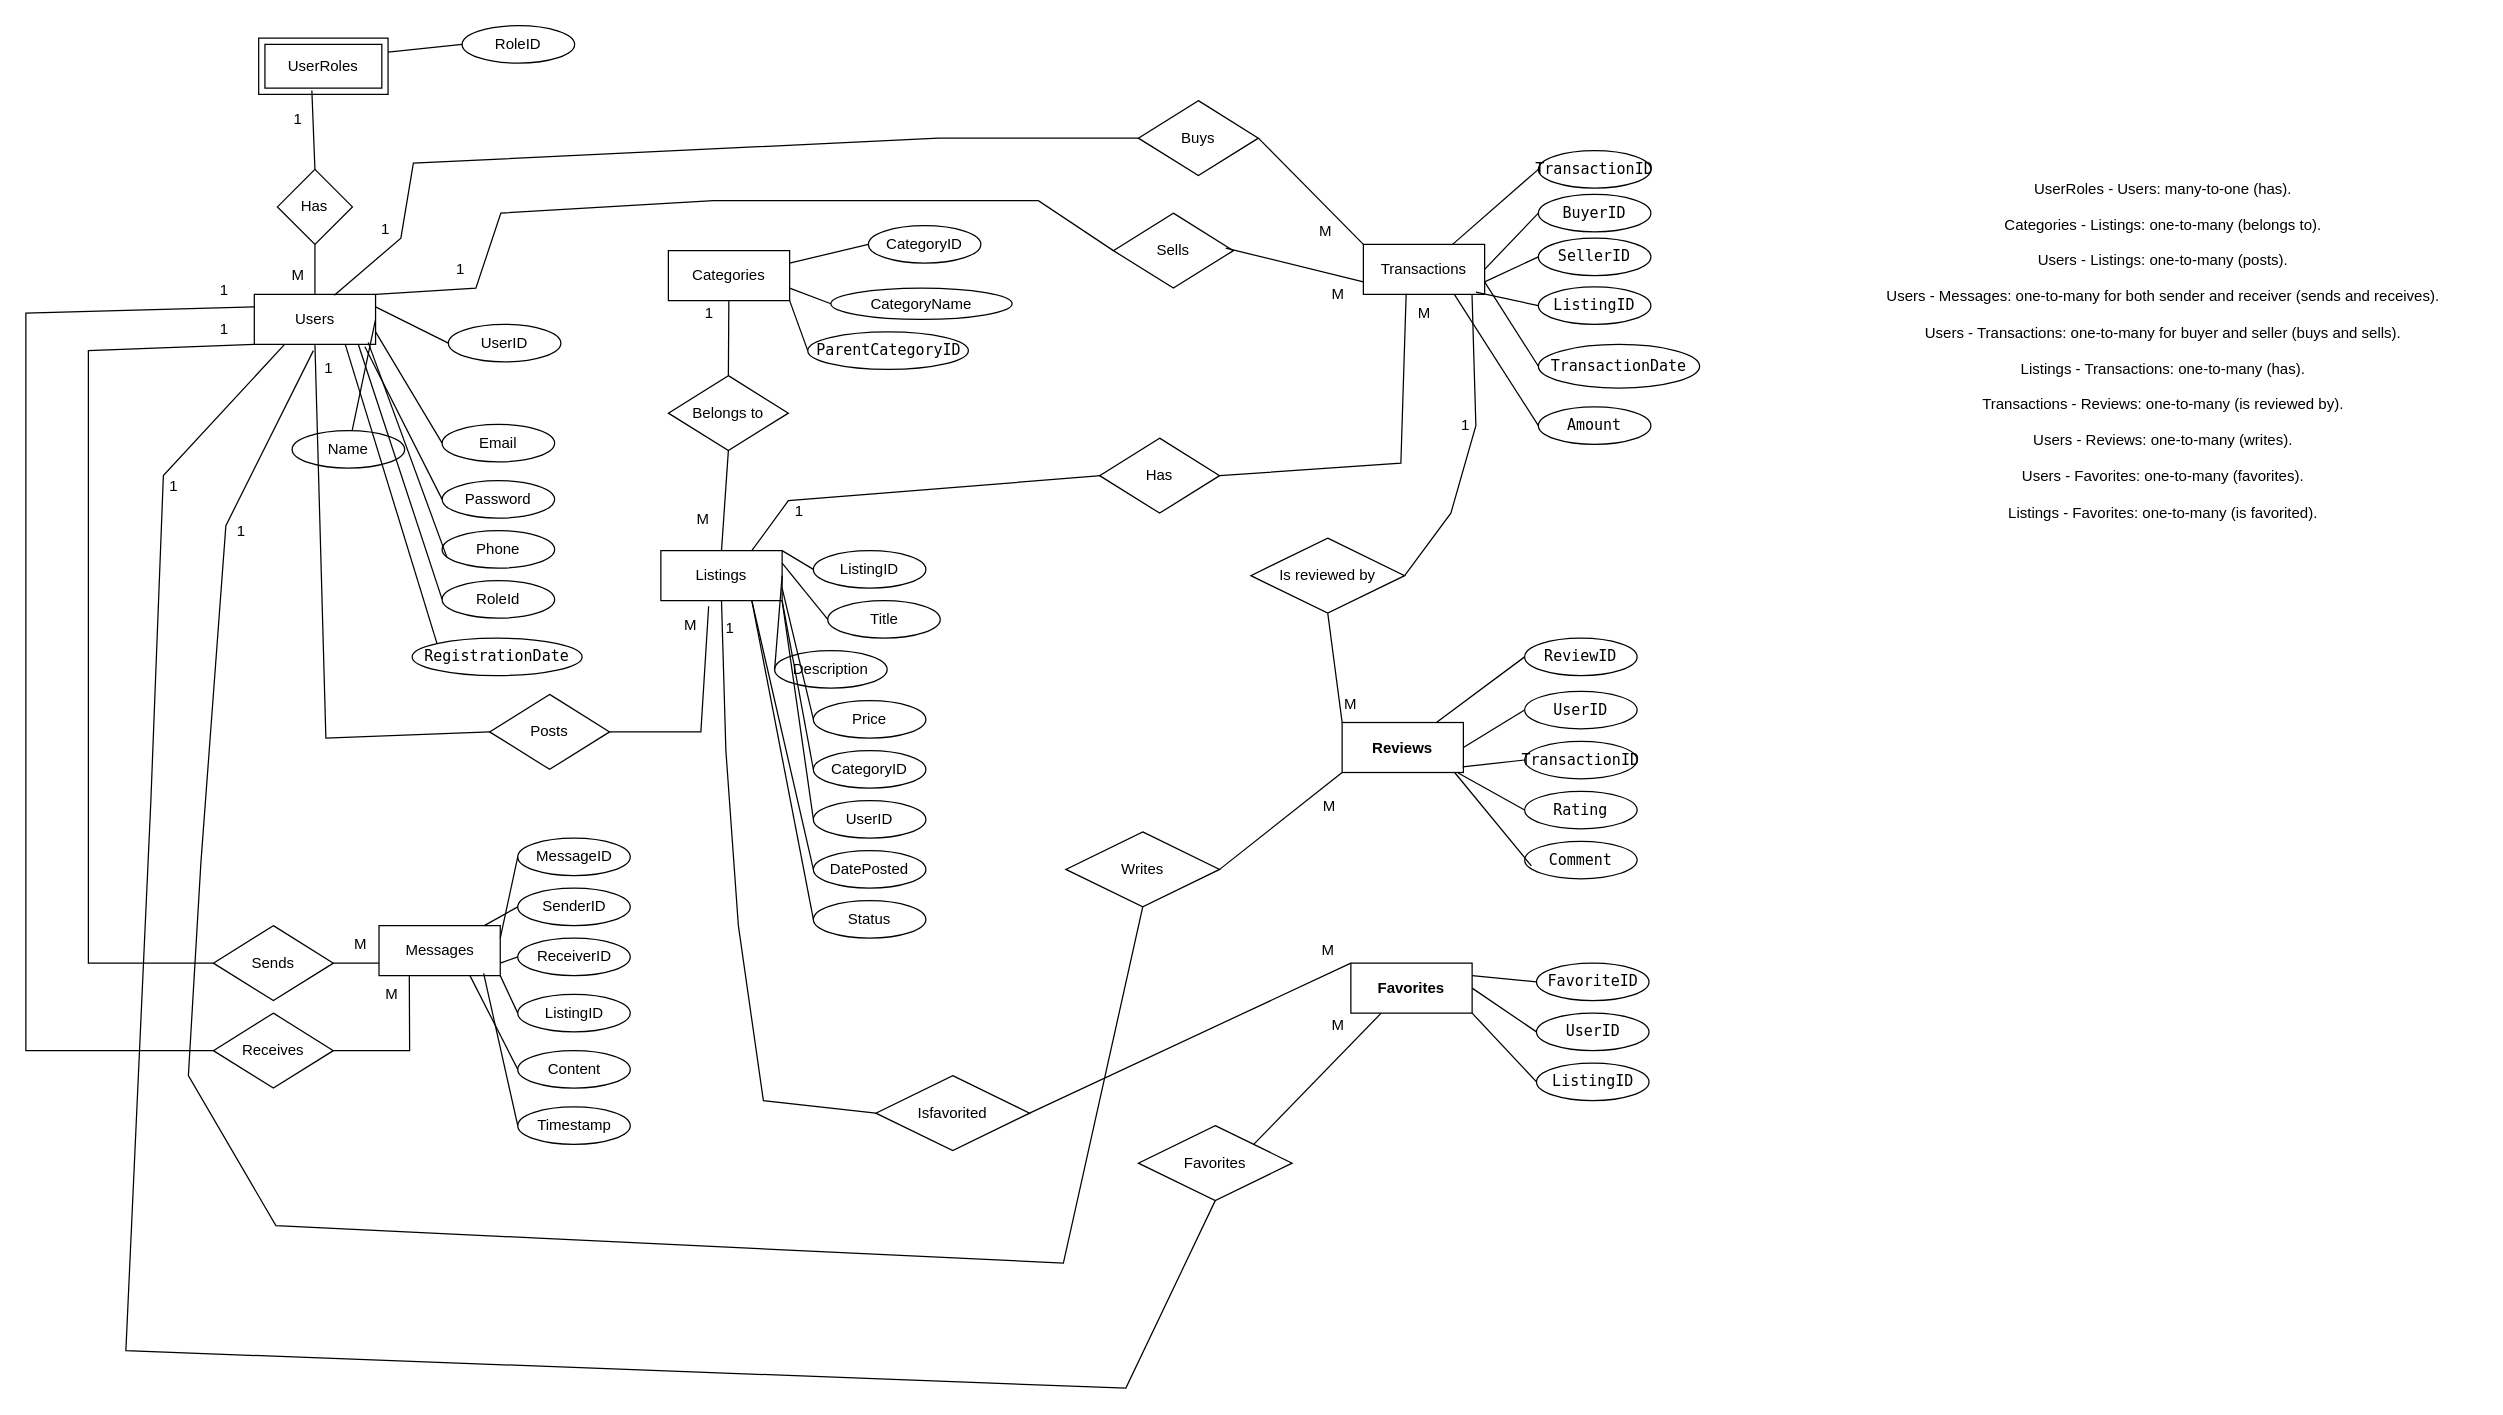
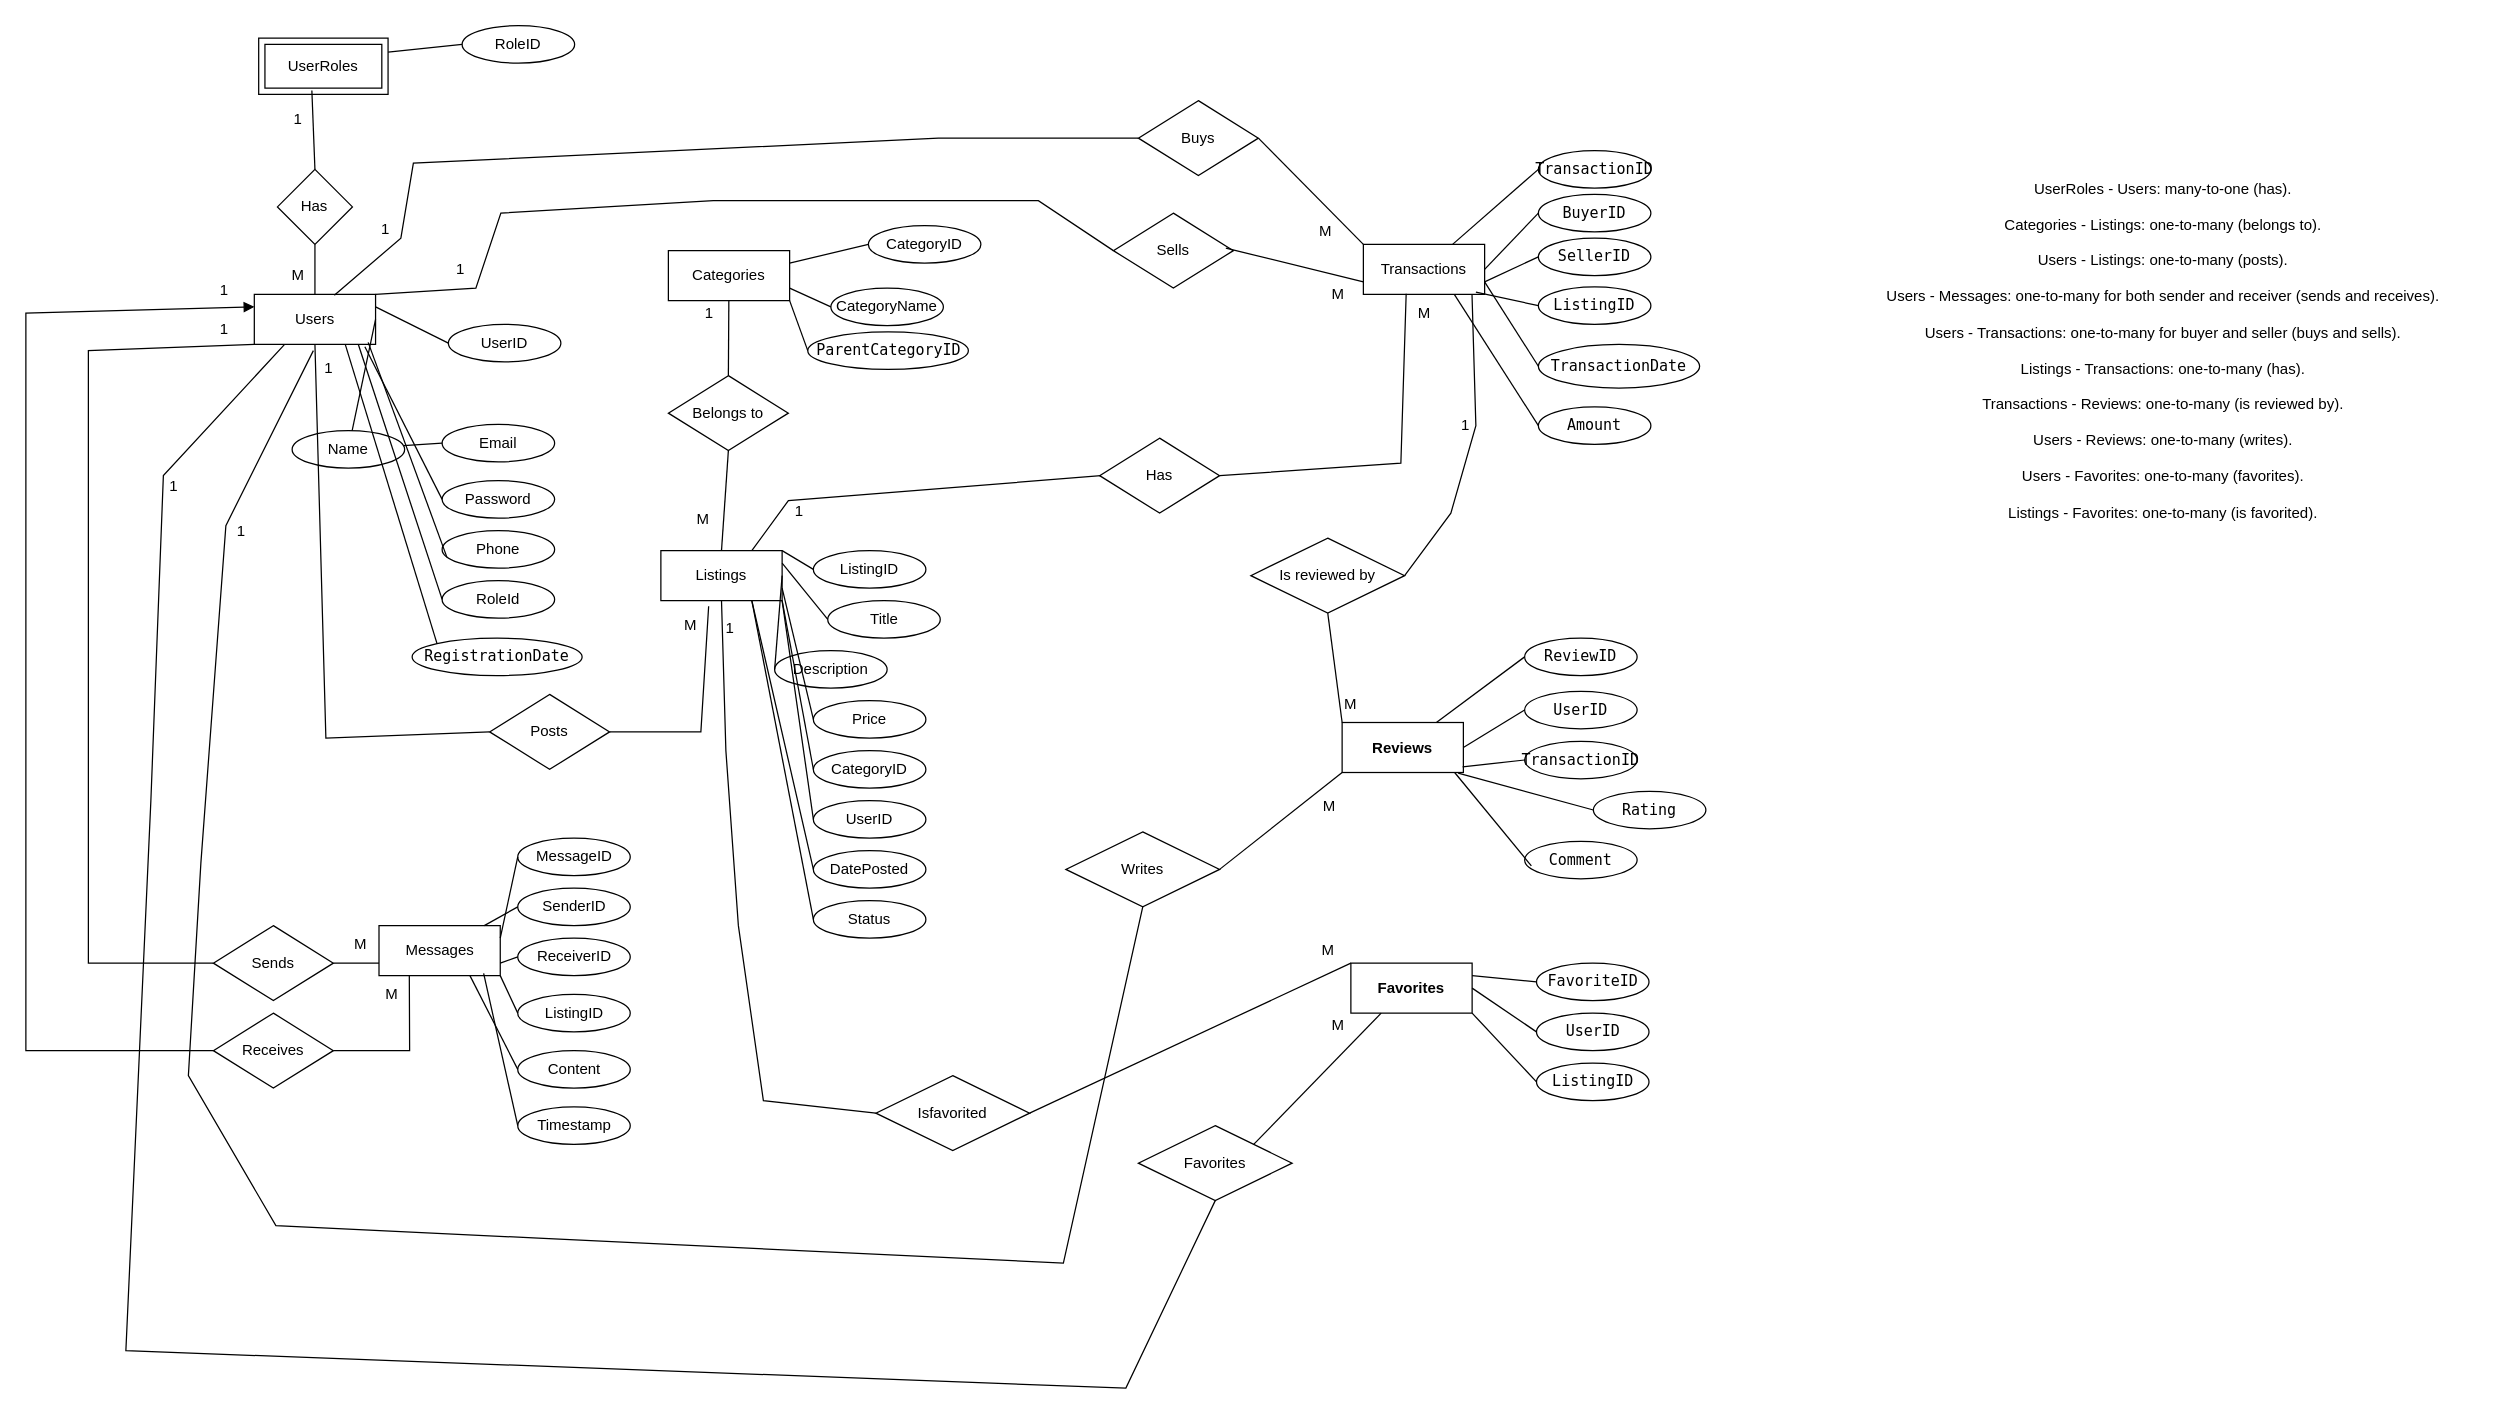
- <mxCell id="21" value="CategoryName" style="ellipse;whiteSpace=wrap;html=1;" vertex="1" parent="1"><mxGeometry x="664" y="230" width="145" height="25" as="geometry" /></mxCell>
+ <mxCell id="21" value="CategoryName" style="ellipse;whiteSpace=wrap;html=1;" vertex="1" parent="1"><mxGeometry x="664" y="230" width="90" height="30" as="geometry" /></mxCell>
- <mxCell id="108" value="" style="endArrow=none;html=1;rounded=0;entryX=0;entryY=0.25;entryDx=0;entryDy=0;exitX=0;exitY=0.5;exitDx=0;exitDy=0;" edge="1" parent="1" source="106" target="4"><mxGeometry width="50" height="50" relative="1" as="geometry"><mxPoint x="120" y="749" as="sourcePoint" /><mxPoint x="153" y="234" as="targetPoint" /><Array as="points"><mxPoint x="20" y="840" /><mxPoint x="20" y="749" /><mxPoint x="20" y="609" /><mxPoint x="20" y="250" /></Array></mxGeometry></mxCell>
+ <mxCell id="108" value="" style="endArrow=block;html=1;rounded=0;entryX=0;entryY=0.25;entryDx=0;entryDy=0;exitX=0;exitY=0.5;exitDx=0;exitDy=0;" edge="1" parent="1" source="106" target="4"><mxGeometry width="50" height="50" relative="1" as="geometry"><mxPoint x="120" y="749" as="sourcePoint" /><mxPoint x="153" y="234" as="targetPoint" /><Array as="points"><mxPoint x="20" y="840" /><mxPoint x="20" y="749" /><mxPoint x="20" y="609" /><mxPoint x="20" y="250" /></Array></mxGeometry></mxCell>
- <mxCell id="14" value="" style="endArrow=none;html=1;rounded=0;entryX=1;entryY=0.75;entryDx=0;entryDy=0;exitX=0;exitY=0.5;exitDx=0;exitDy=0;" edge="1" parent="1" source="7" target="4"><mxGeometry width="50" height="50" relative="1" as="geometry"><mxPoint x="363" y="270" as="sourcePoint" /><mxPoint x="322" y="270" as="targetPoint" /></mxGeometry></mxCell>
+ <mxCell id="14" value="" style="endArrow=none;html=1;rounded=0;exitX=0;exitY=0.5;exitDx=0;exitDy=0;" edge="1" parent="1" source="7" target="6"><mxGeometry width="50" height="50" relative="1" as="geometry"><mxPoint x="363" y="270" as="sourcePoint" /><mxPoint x="322" y="270" as="targetPoint" /></mxGeometry></mxCell>
- <mxCell id="72" value="&lt;code&gt;Rating&lt;/code&gt;" style="ellipse;whiteSpace=wrap;html=1;" vertex="1" parent="1"><mxGeometry x="1219" y="632.5" width="90" height="30" as="geometry" /></mxCell>
+ <mxCell id="72" value="&lt;code&gt;Rating&lt;/code&gt;" style="ellipse;whiteSpace=wrap;html=1;" vertex="1" parent="1"><mxGeometry x="1274" y="632.5" width="90" height="30" as="geometry" /></mxCell>
